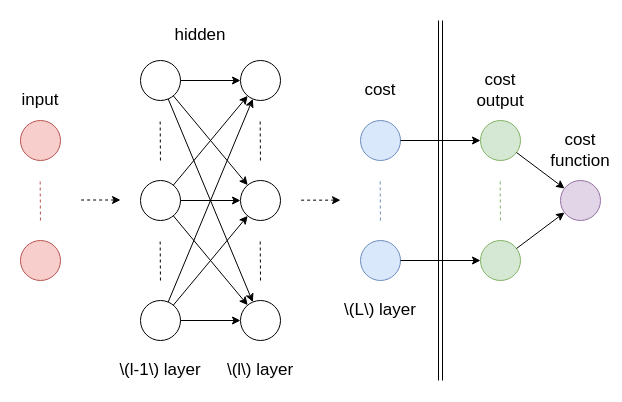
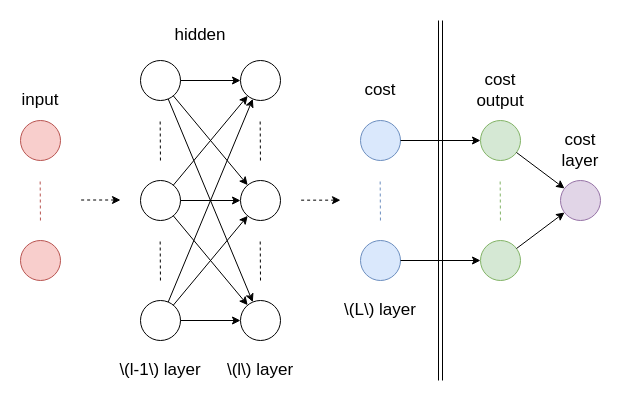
- <mxCell id="45" value="cost&lt;br&gt;function" style="text;html=1;strokeColor=none;fillColor=none;align=center;verticalAlign=middle;whiteSpace=wrap;rounded=0;fontSize=17;" vertex="1" parent="1"><mxGeometry x="560" y="140" width="40" height="20" as="geometry" /></mxCell>
+ <mxCell id="45" value="cost&lt;br&gt;layer" style="text;html=1;strokeColor=none;fillColor=none;align=center;verticalAlign=middle;whiteSpace=wrap;rounded=0;fontSize=17;" vertex="1" parent="1"><mxGeometry x="560" y="140" width="40" height="20" as="geometry" /></mxCell>
